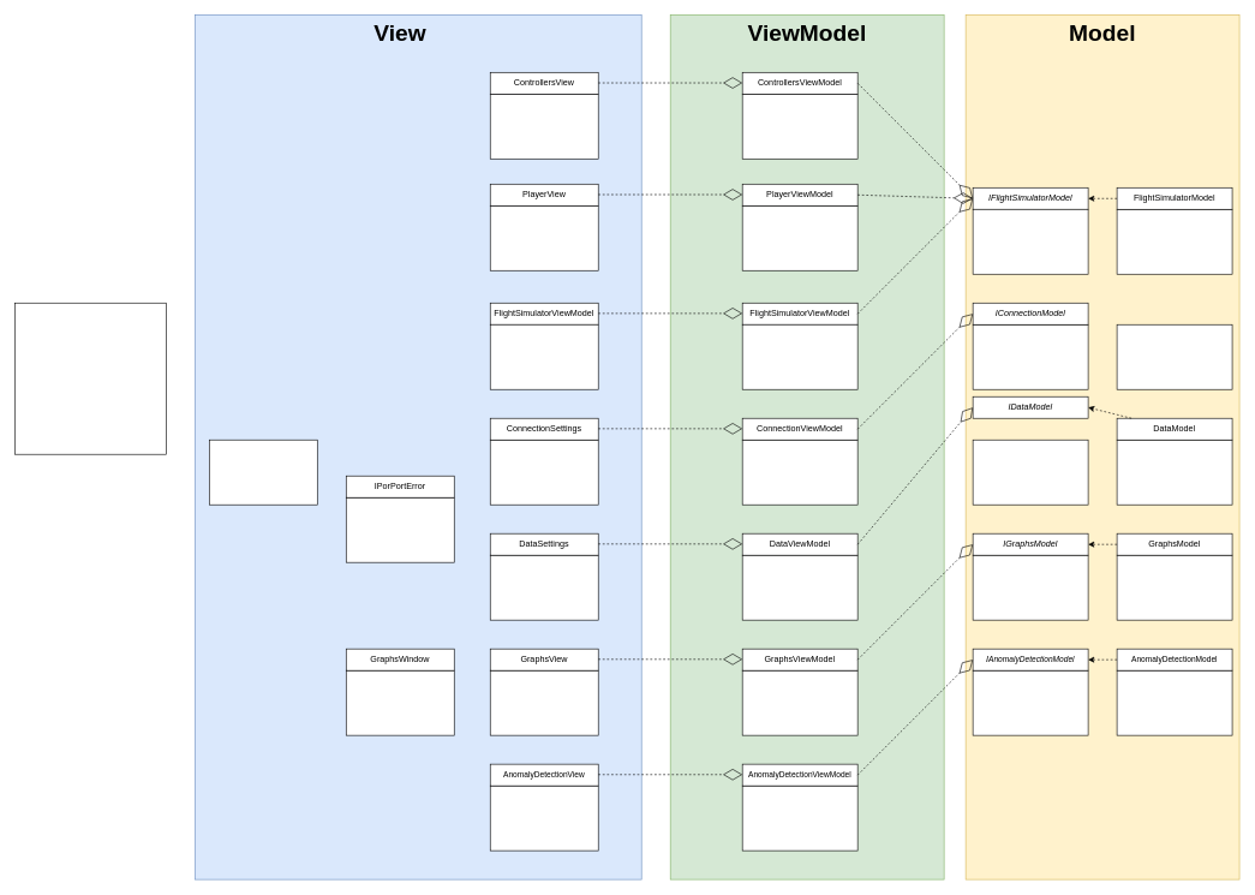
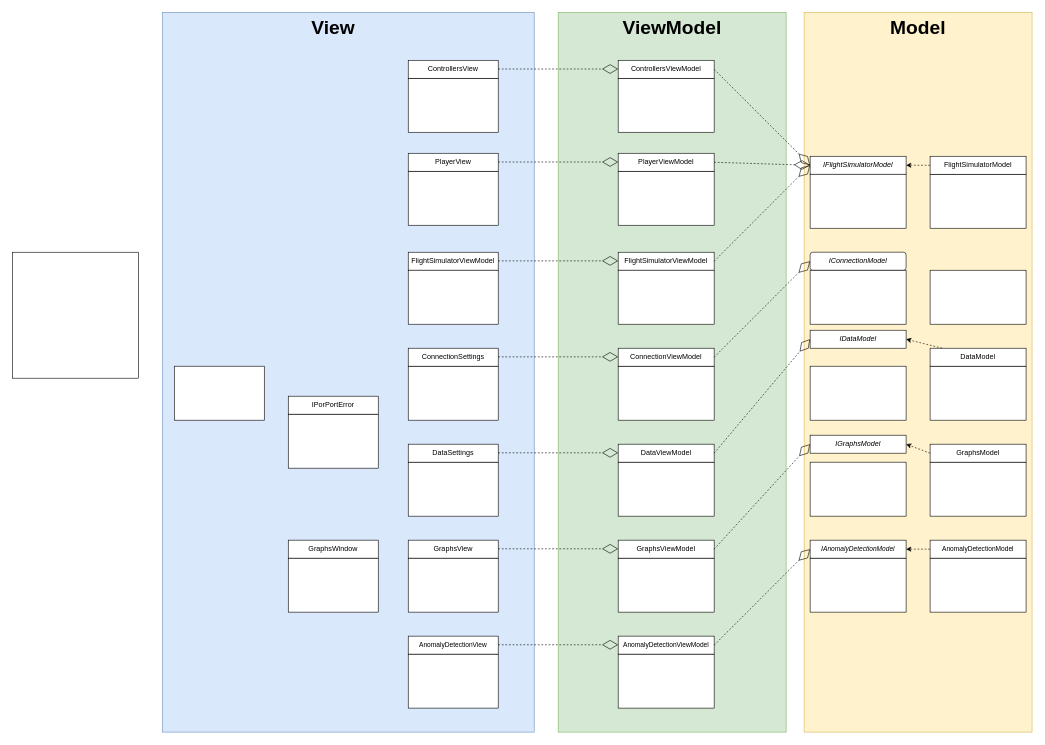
- <mxCell id="11" value="&lt;i&gt;IConnectionModel&lt;/i&gt;" style="rounded=0;whiteSpace=wrap;html=1;" vertex="1" parent="1"><mxGeometry x="1350" y="420" width="160" height="30" as="geometry" /></mxCell>
+ <mxCell id="11" value="&lt;i&gt;IConnectionModel&lt;/i&gt;" style="whiteSpace=wrap;html=1;rounded=1;" vertex="1" parent="1"><mxGeometry x="1350" y="420" width="160" height="30" as="geometry" /></mxCell>
- <mxCell id="61" value="&lt;i&gt;IGraphsModel&lt;/i&gt;" style="rounded=0;whiteSpace=wrap;html=1;" vertex="1" parent="1"><mxGeometry x="1350" y="740" width="160" height="30" as="geometry" /></mxCell>
+ <mxCell id="61" value="&lt;i&gt;IGraphsModel&lt;/i&gt;" style="rounded=0;whiteSpace=wrap;html=1;" vertex="1" parent="1"><mxGeometry x="1350" y="725" width="160" height="30" as="geometry" /></mxCell>
